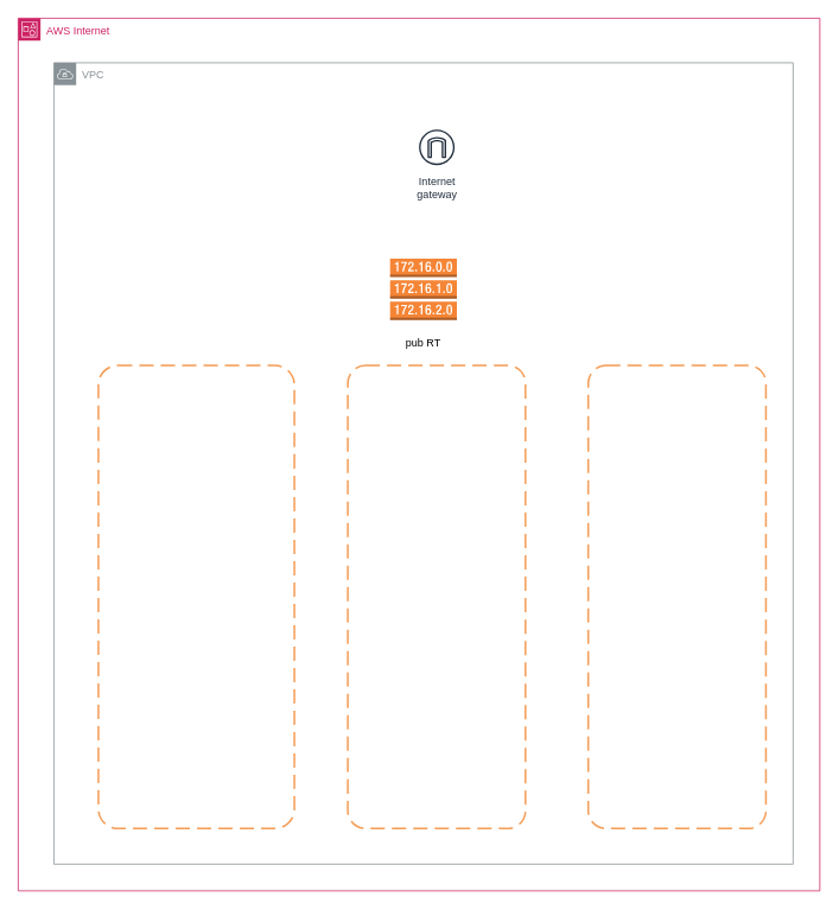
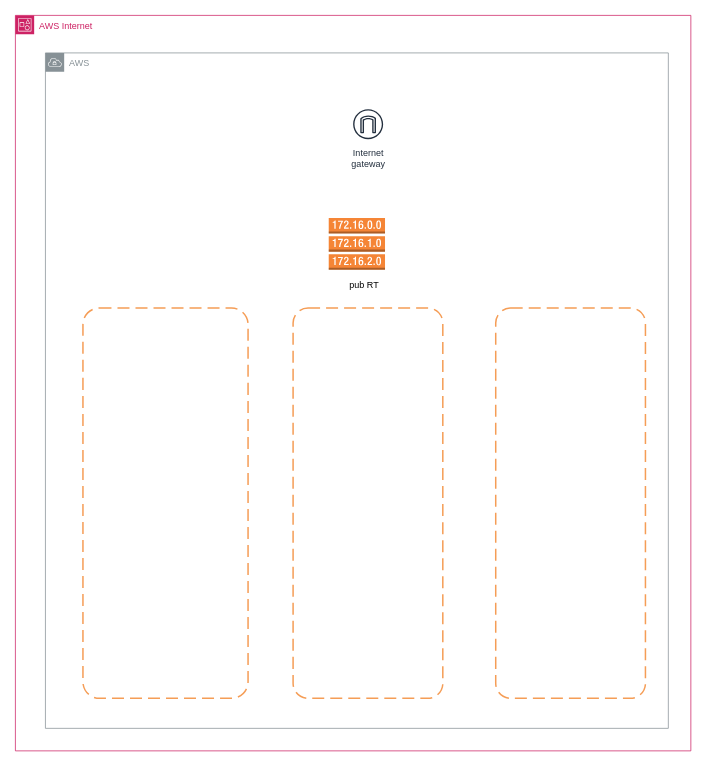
- <mxCell id="3" value="VPC" style="sketch=0;outlineConnect=0;gradientColor=none;html=1;whiteSpace=wrap;fontSize=12;fontStyle=0;shape=mxgraph.aws4.group;grIcon=mxgraph.aws4.group_vpc;strokeColor=#879196;fillColor=none;verticalAlign=top;align=left;spacingLeft=30;fontColor=#879196;dashed=0;" vertex="1" parent="2"><mxGeometry x="40" y="50" width="830" height="900" as="geometry" /></mxCell>
+ <mxCell id="3" value="AWS" style="sketch=0;outlineConnect=0;gradientColor=none;html=1;whiteSpace=wrap;fontSize=12;fontStyle=0;shape=mxgraph.aws4.group;grIcon=mxgraph.aws4.group_vpc;strokeColor=#879196;fillColor=none;verticalAlign=top;align=left;spacingLeft=30;fontColor=#879196;dashed=0;" vertex="1" parent="2"><mxGeometry x="40" y="50" width="830" height="900" as="geometry" /></mxCell>
- <mxCell id="6" value="pub RT" style="text;html=1;align=center;verticalAlign=middle;whiteSpace=wrap;rounded=0;" vertex="1" parent="2"><mxGeometry x="425" y="350" width="60" height="30" as="geometry" /></mxCell>
+ <mxCell id="6" value="pub RT" style="text;html=1;align=center;verticalAlign=middle;whiteSpace=wrap;rounded=0;" vertex="1" parent="2"><mxGeometry x="435" y="345" width="60" height="30" as="geometry" /></mxCell>
